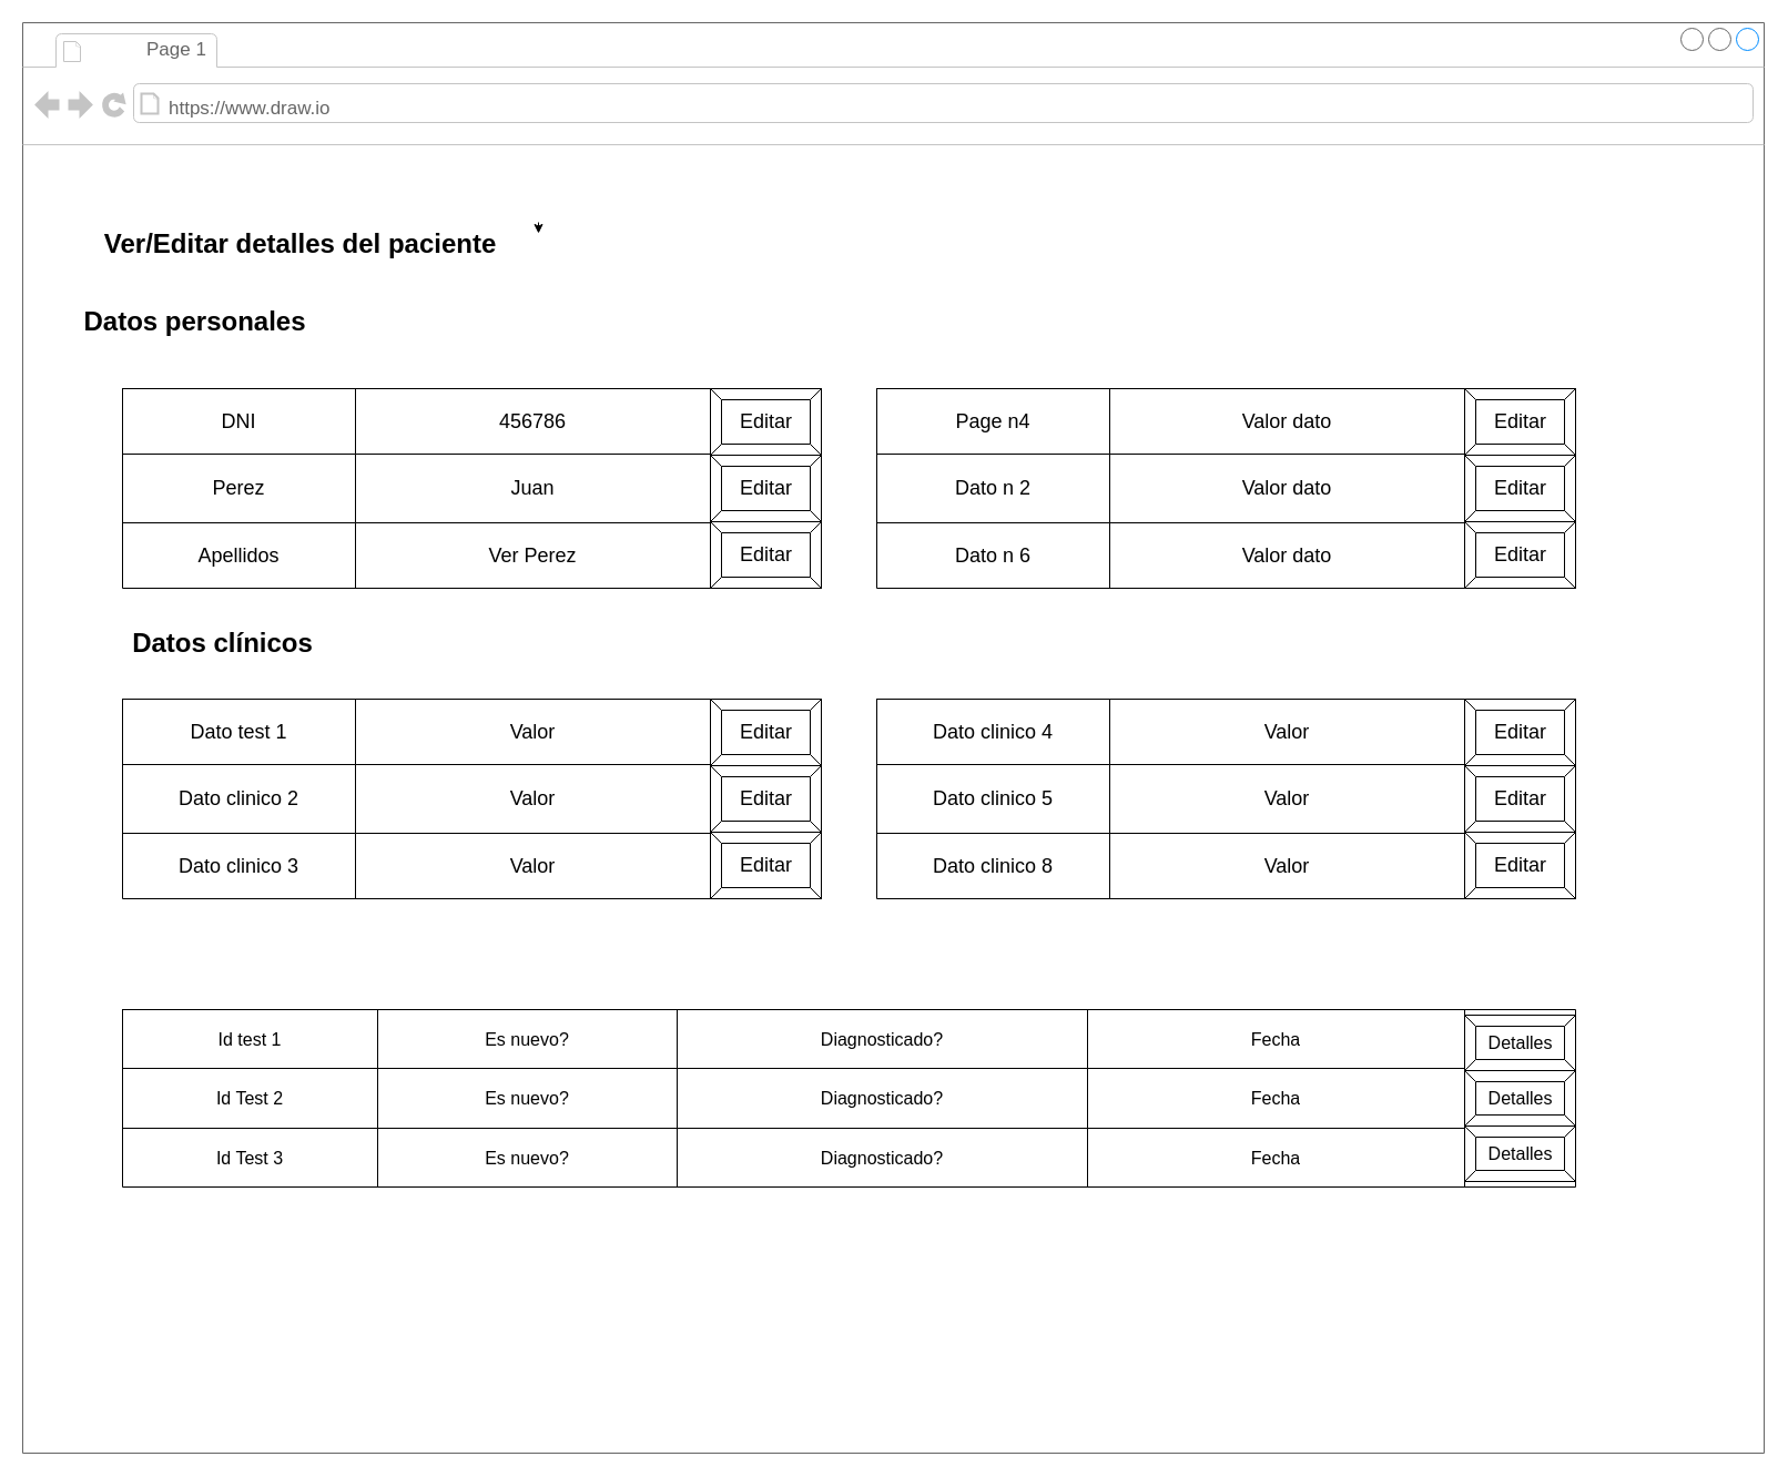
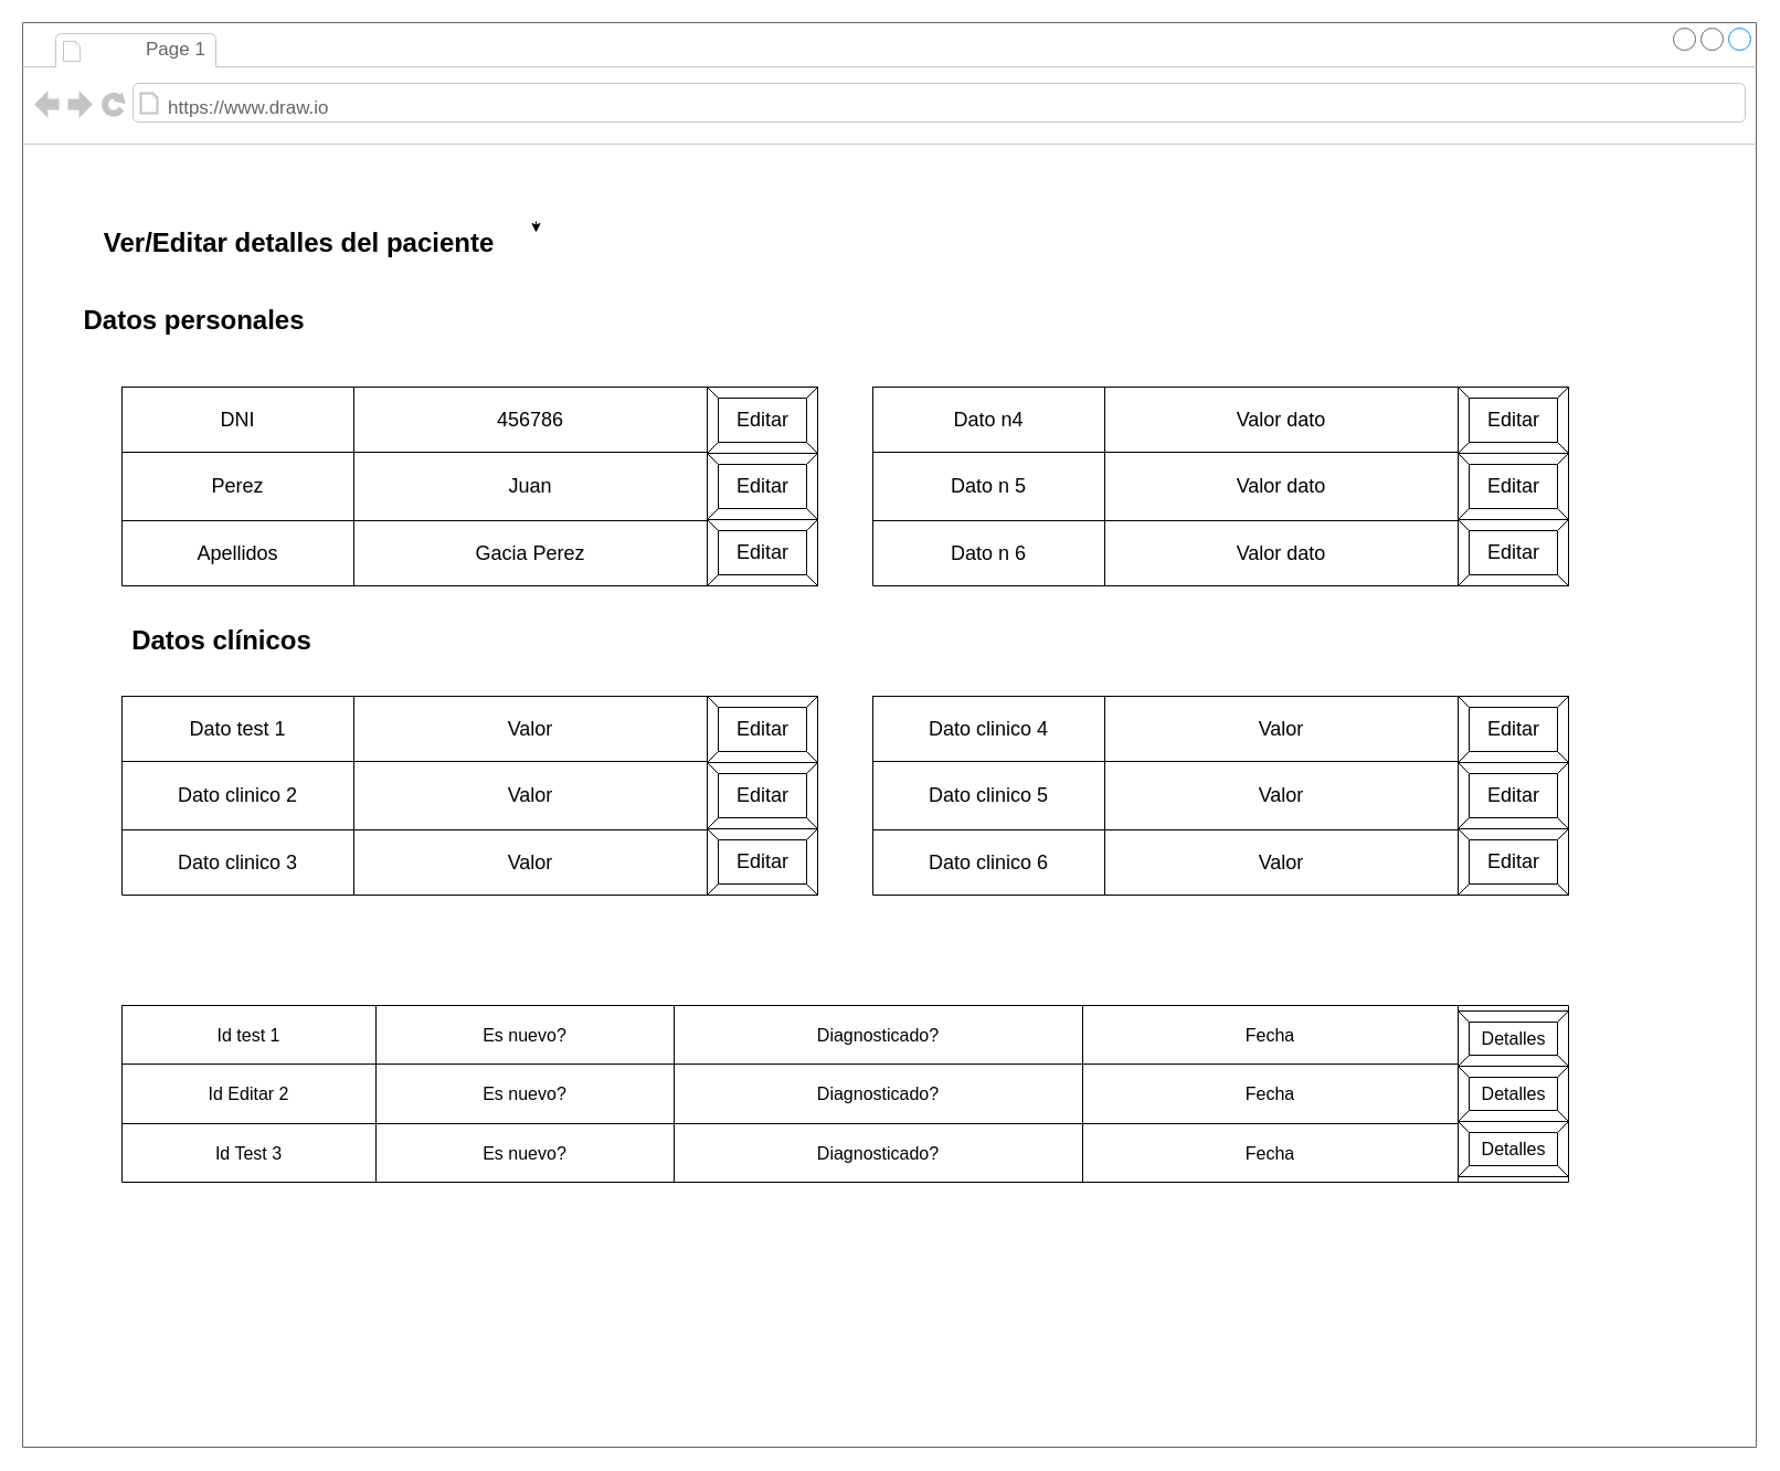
- <mxCell id="26" value="Page n4" style="shape=partialRectangle;html=1;whiteSpace=wrap;connectable=0;fillColor=none;top=0;left=0;bottom=0;right=0;overflow=hidden;fontSize=18;" parent="25" vertex="1"><mxGeometry width="210" height="59" as="geometry"><mxRectangle width="210" height="59" as="alternateBounds" /></mxGeometry></mxCell>
+ <mxCell id="26" value="Dato n4" style="shape=partialRectangle;html=1;whiteSpace=wrap;connectable=0;fillColor=none;top=0;left=0;bottom=0;right=0;overflow=hidden;fontSize=18;" parent="25" vertex="1"><mxGeometry width="210" height="59" as="geometry"><mxRectangle width="210" height="59" as="alternateBounds" /></mxGeometry></mxCell>
- <mxCell id="30" value="Dato n 2" style="shape=partialRectangle;html=1;whiteSpace=wrap;connectable=0;fillColor=none;top=0;left=0;bottom=0;right=0;overflow=hidden;fontSize=18;" parent="29" vertex="1"><mxGeometry width="210" height="62" as="geometry"><mxRectangle width="210" height="62" as="alternateBounds" /></mxGeometry></mxCell>
+ <mxCell id="30" value="Dato n 5" style="shape=partialRectangle;html=1;whiteSpace=wrap;connectable=0;fillColor=none;top=0;left=0;bottom=0;right=0;overflow=hidden;fontSize=18;" parent="29" vertex="1"><mxGeometry width="210" height="62" as="geometry"><mxRectangle width="210" height="62" as="alternateBounds" /></mxGeometry></mxCell>
- <mxCell id="18" value="Ver Perez" style="shape=partialRectangle;html=1;whiteSpace=wrap;connectable=0;fillColor=none;top=0;left=0;bottom=0;right=0;overflow=hidden;fontSize=18;" parent="16" vertex="1"><mxGeometry x="210" width="320" height="59" as="geometry"><mxRectangle width="320" height="59" as="alternateBounds" /></mxGeometry></mxCell>
+ <mxCell id="18" value="Gacia Perez" style="shape=partialRectangle;html=1;whiteSpace=wrap;connectable=0;fillColor=none;top=0;left=0;bottom=0;right=0;overflow=hidden;fontSize=18;" parent="16" vertex="1"><mxGeometry x="210" width="320" height="59" as="geometry"><mxRectangle width="320" height="59" as="alternateBounds" /></mxGeometry></mxCell>
- <mxCell id="67" value="Dato clinico 8" style="shape=partialRectangle;html=1;whiteSpace=wrap;connectable=0;fillColor=none;top=0;left=0;bottom=0;right=0;overflow=hidden;fontSize=18;" parent="66" vertex="1"><mxGeometry width="210" height="59" as="geometry"><mxRectangle width="210" height="59" as="alternateBounds" /></mxGeometry></mxCell>
+ <mxCell id="67" value="Dato clinico 6" style="shape=partialRectangle;html=1;whiteSpace=wrap;connectable=0;fillColor=none;top=0;left=0;bottom=0;right=0;overflow=hidden;fontSize=18;" parent="66" vertex="1"><mxGeometry width="210" height="59" as="geometry"><mxRectangle width="210" height="59" as="alternateBounds" /></mxGeometry></mxCell>
- <mxCell id="81" value="&lt;font style=&quot;font-size: 16px&quot;&gt;Id Test 2&lt;/font&gt;" style="shape=partialRectangle;html=1;whiteSpace=wrap;connectable=0;fillColor=none;top=0;left=0;bottom=0;right=0;overflow=hidden;" parent="80" vertex="1"><mxGeometry width="230" height="54" as="geometry"><mxRectangle width="230" height="54" as="alternateBounds" /></mxGeometry></mxCell>
+ <mxCell id="81" value="&lt;font style=&quot;font-size: 16px&quot;&gt;Id Editar 2&lt;/font&gt;" style="shape=partialRectangle;html=1;whiteSpace=wrap;connectable=0;fillColor=none;top=0;left=0;bottom=0;right=0;overflow=hidden;" parent="80" vertex="1"><mxGeometry width="230" height="54" as="geometry"><mxRectangle width="230" height="54" as="alternateBounds" /></mxGeometry></mxCell>
